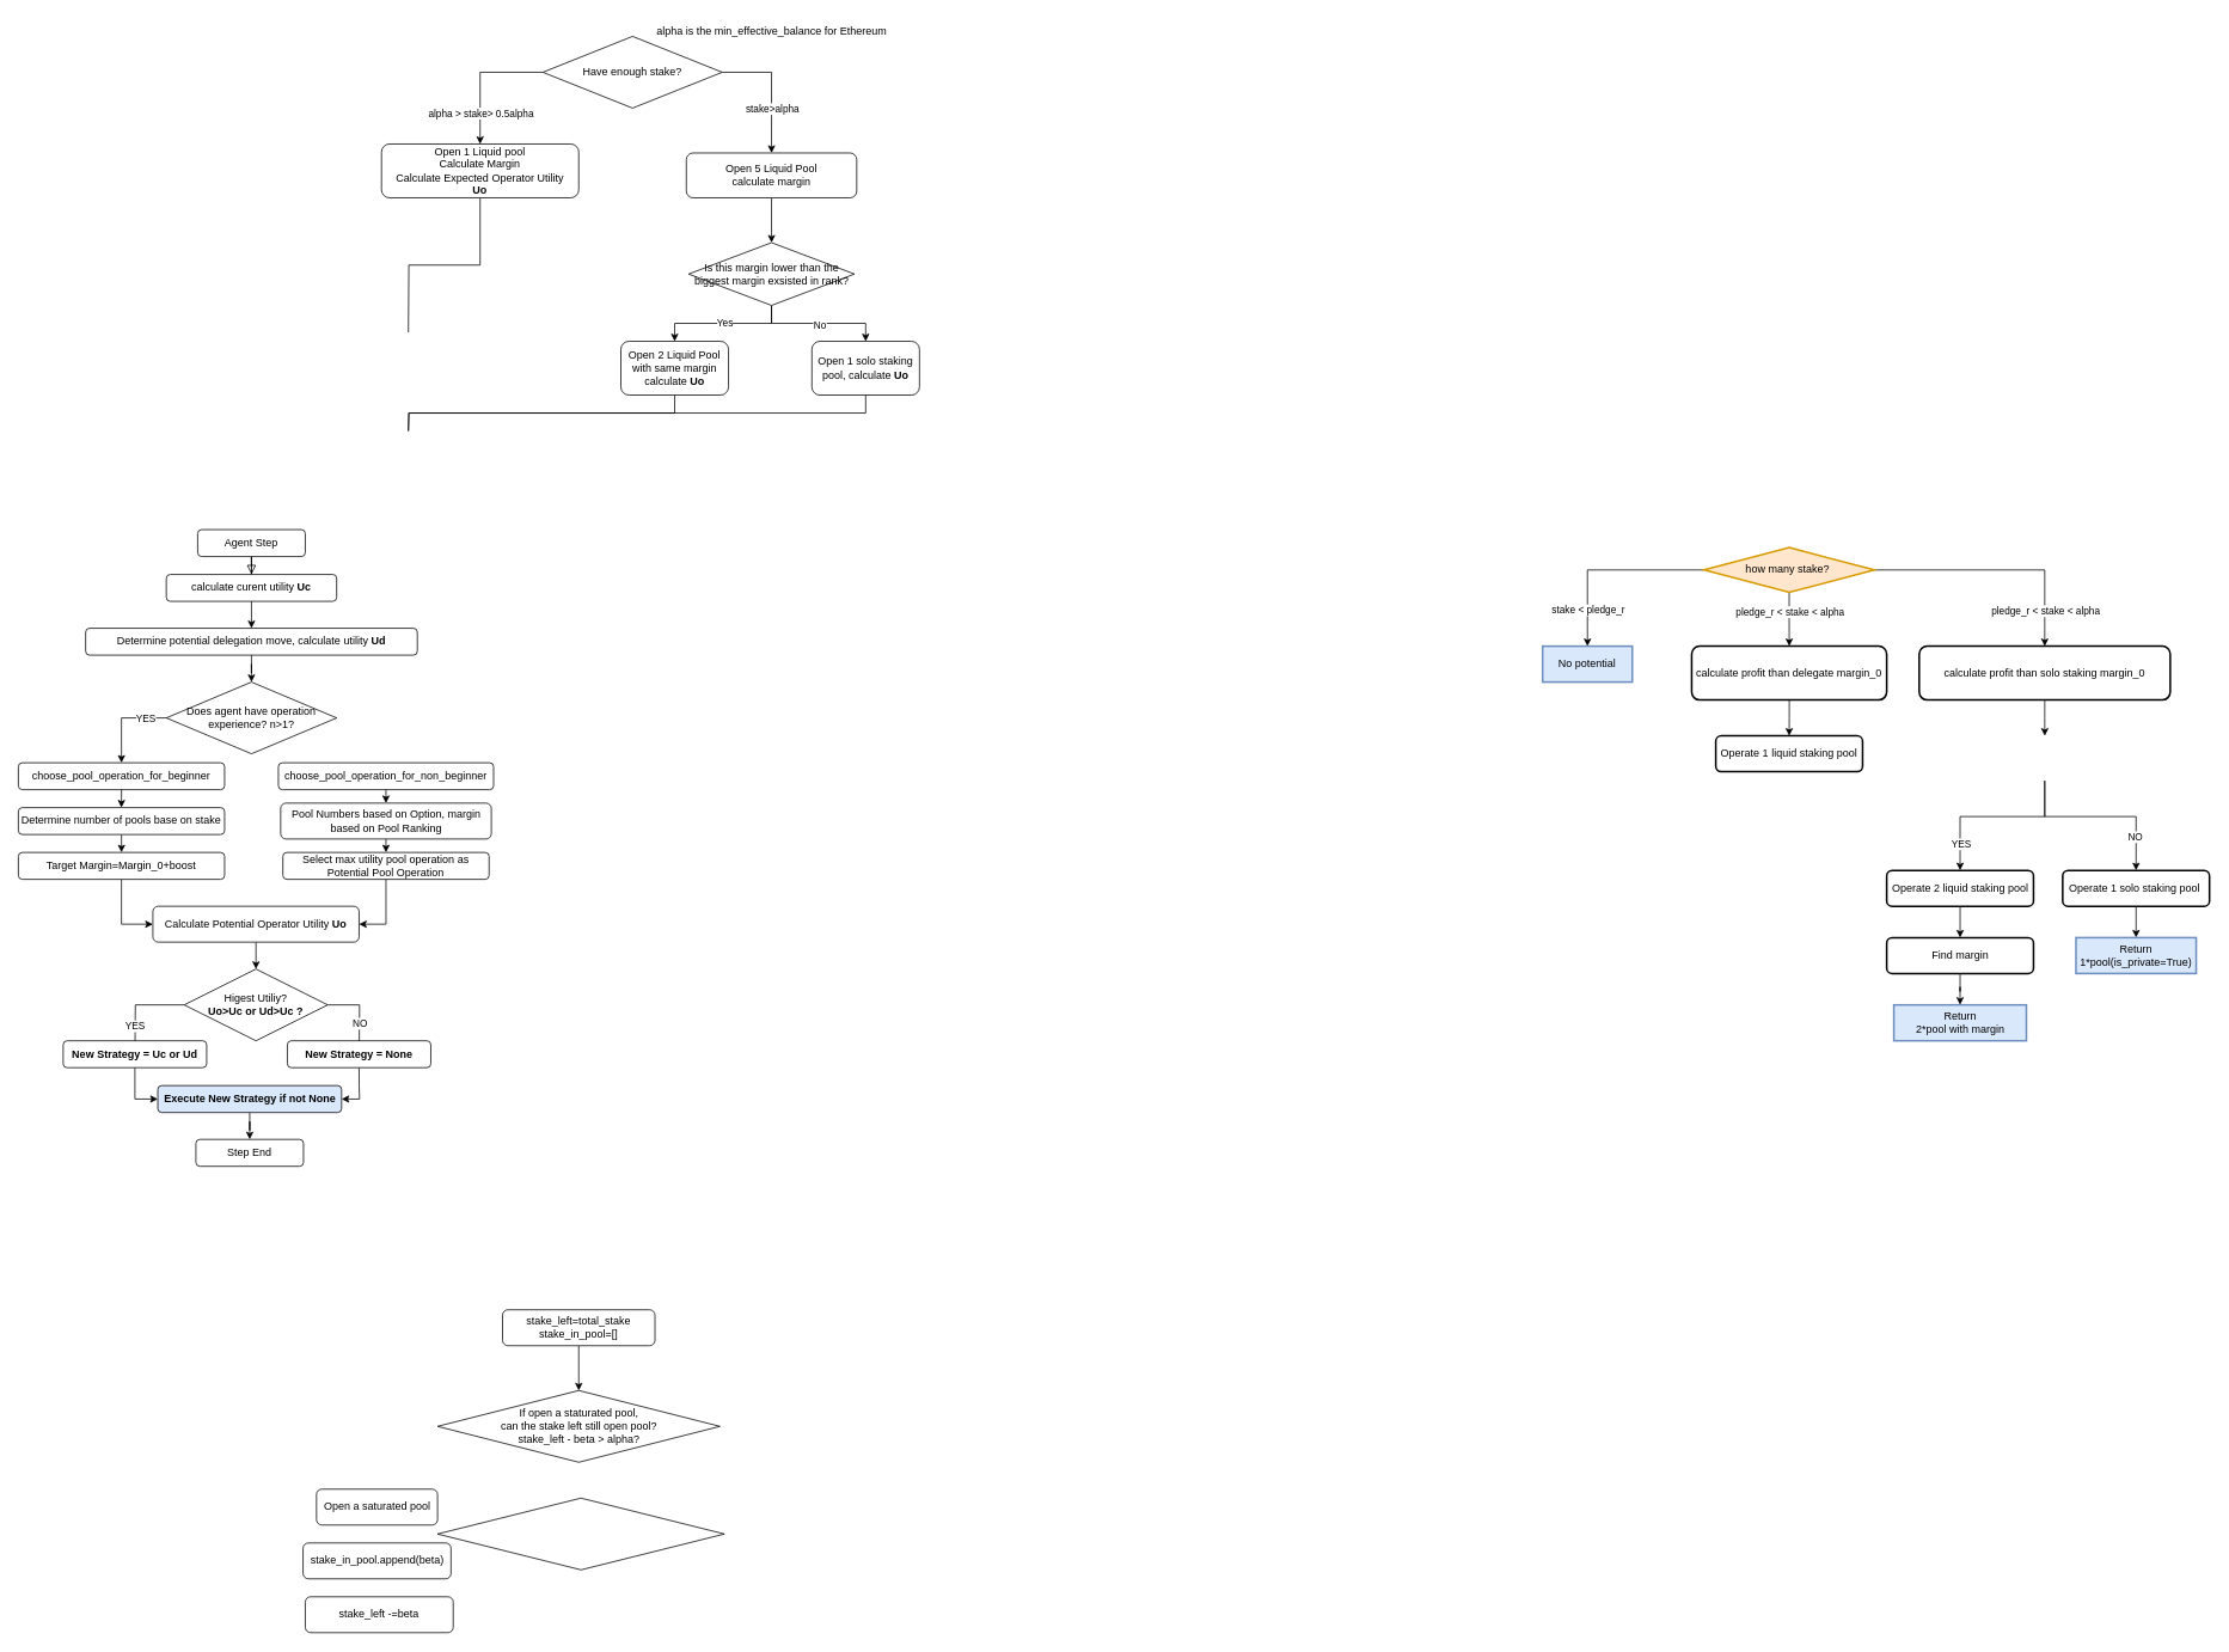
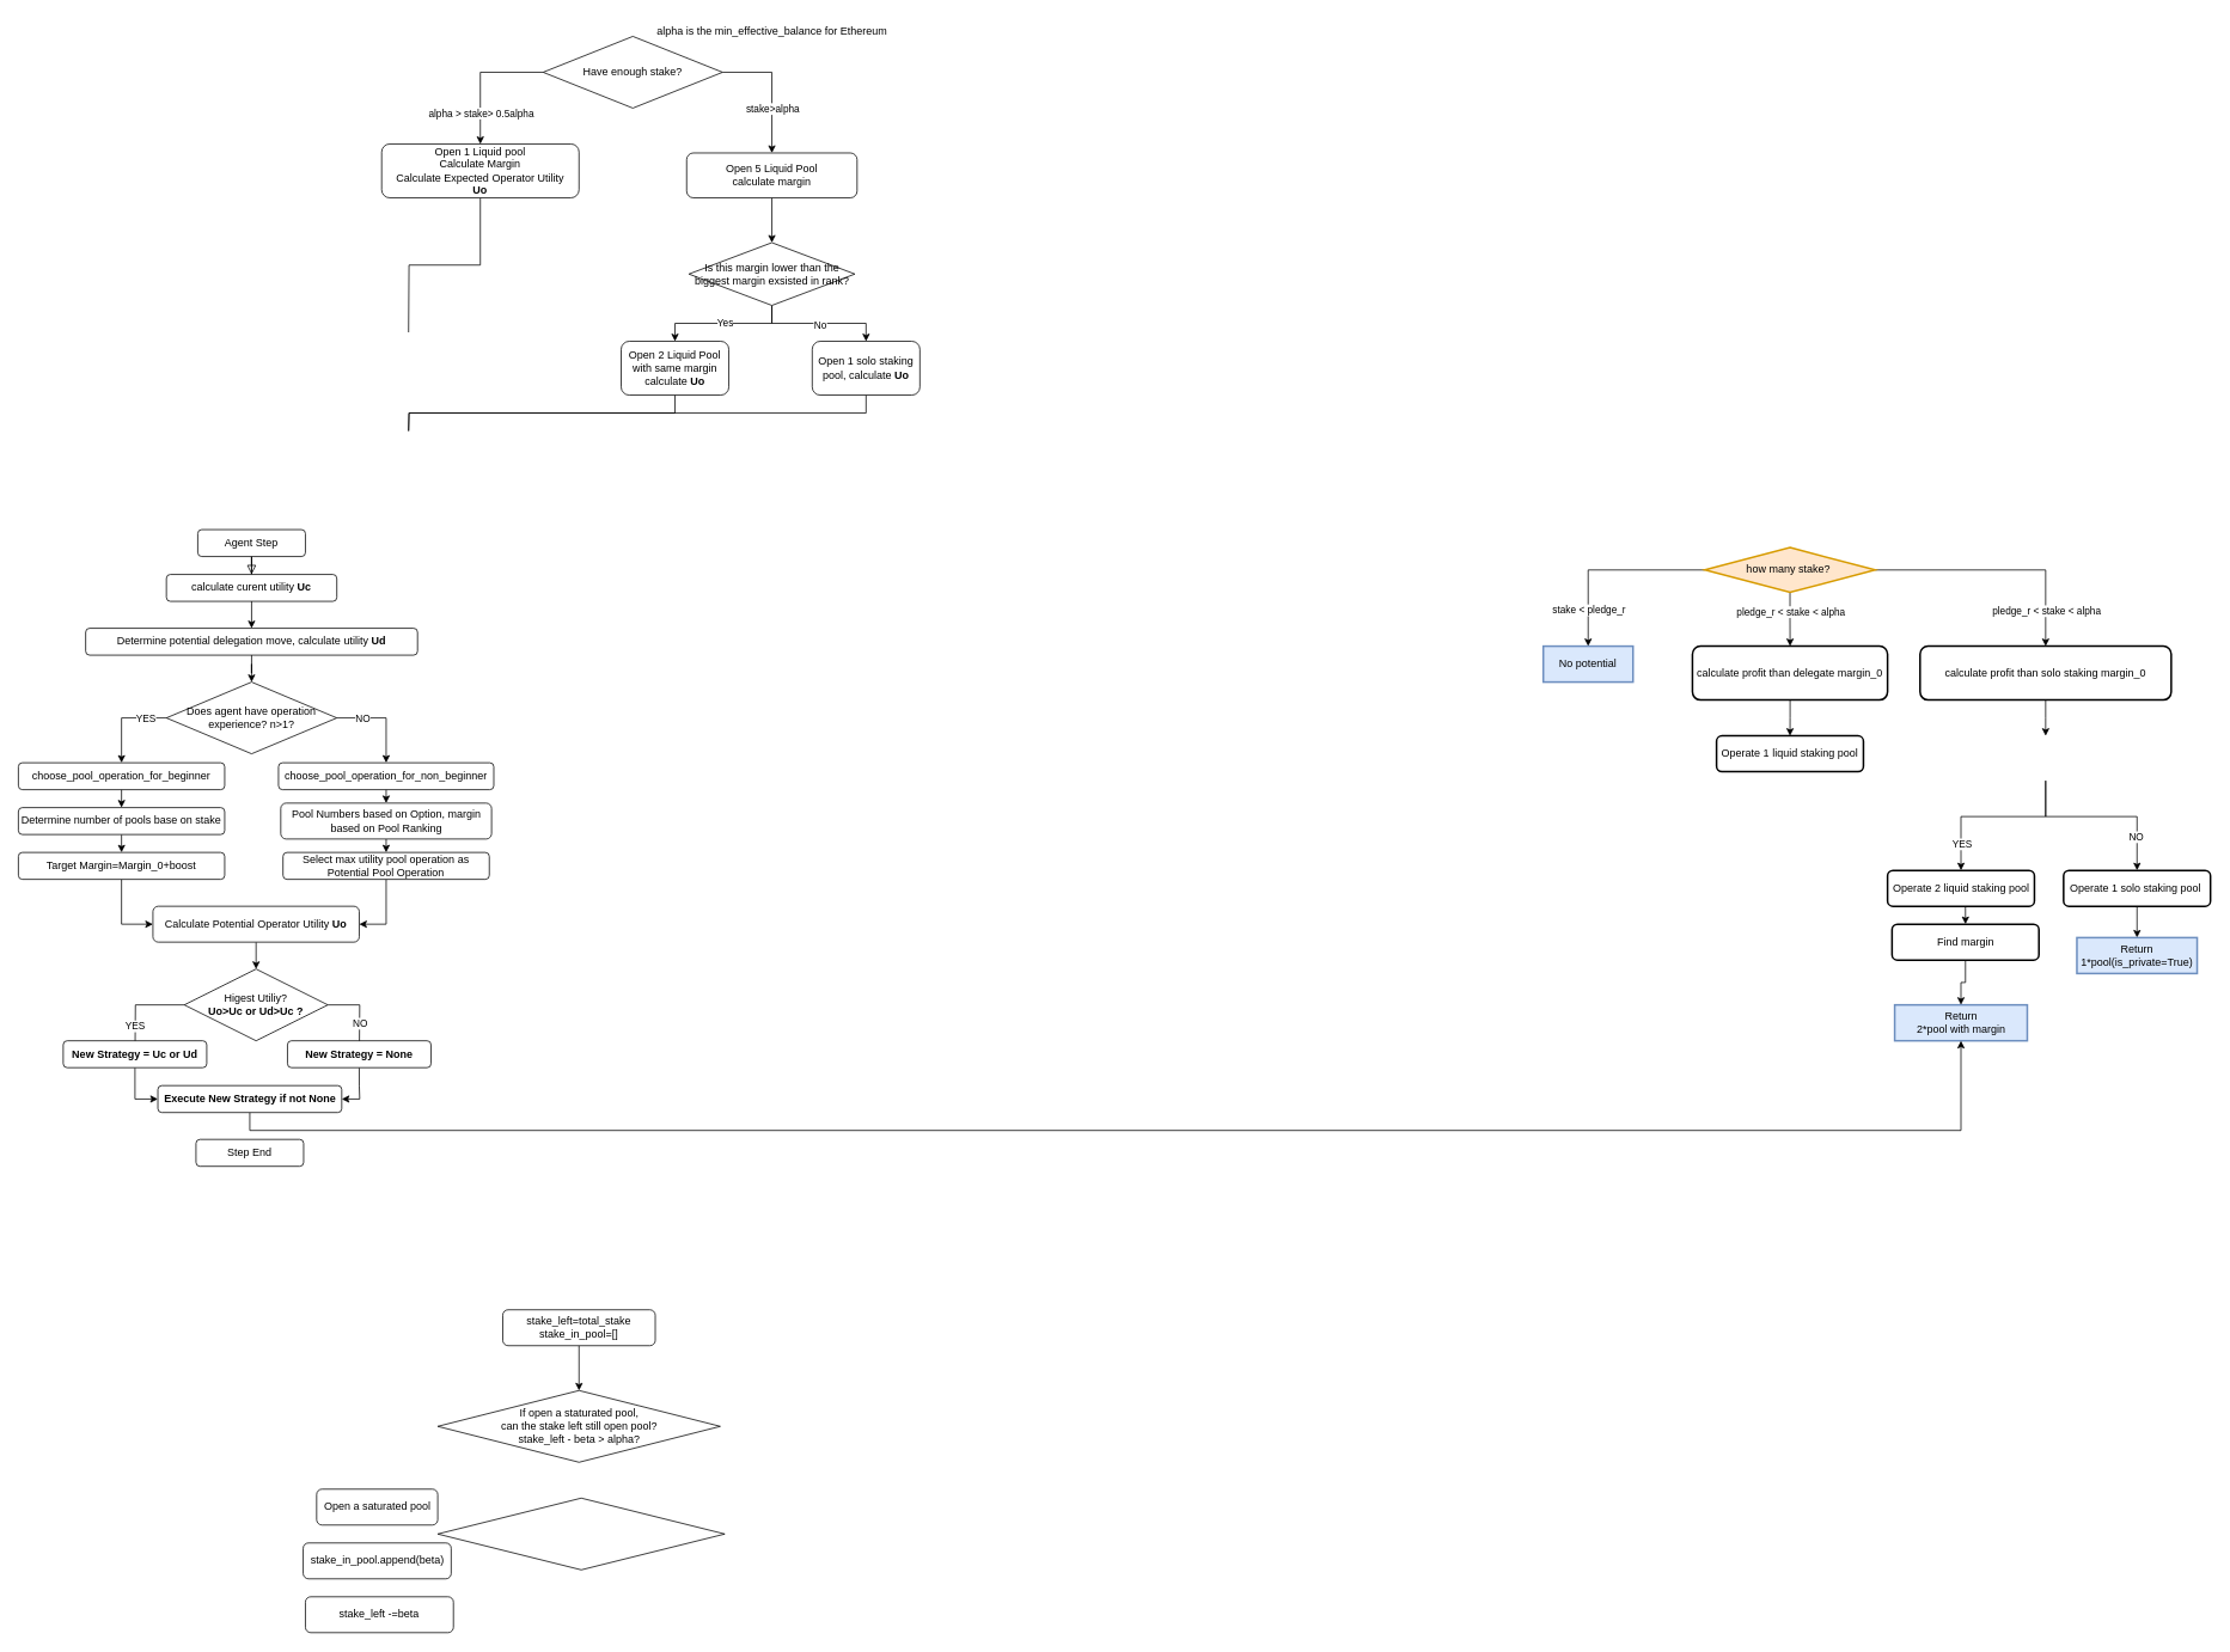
+ <mxCell id="10" style="edgeStyle=orthogonalEdgeStyle;rounded=0;orthogonalLoop=1;jettySize=auto;html=1;exitX=1;exitY=0.5;exitDx=0;exitDy=0;entryX=0.5;entryY=0;entryDx=0;entryDy=0;" edge="1" parent="1" source="12" target="70"><mxGeometry relative="1" as="geometry" /></mxCell>
+ <mxCell id="11" value="NO" style="edgeLabel;html=1;align=center;verticalAlign=middle;resizable=0;points=[];" vertex="1" connectable="0" parent="10"><mxGeometry x="-0.611" y="3" relative="1" as="geometry"><mxPoint x="8" y="3" as="offset" /></mxGeometry></mxCell>
- <mxCell id="64" value="Find margin" style="whiteSpace=wrap;html=1;strokeWidth=2;rounded=1;" vertex="1" parent="1"><mxGeometry x="2103.75" y="1045" width="163.75" height="40" as="geometry" /></mxCell>
+ <mxCell id="64" value="Find margin" style="whiteSpace=wrap;html=1;strokeWidth=2;rounded=1;" vertex="1" parent="1"><mxGeometry x="2108.75" y="1030" width="163.75" height="40" as="geometry" /></mxCell>
- <mxCell id="72" value="&lt;b&gt;Execute New Strategy if not None&lt;/b&gt;" style="rounded=1;whiteSpace=wrap;html=1;fillColor=#dae8fc;" vertex="1" parent="1"><mxGeometry x="175.5" y="1210" width="205" height="30" as="geometry" /></mxCell>
+ <mxCell id="72" value="&lt;b&gt;Execute New Strategy if not None&lt;/b&gt;" style="rounded=1;whiteSpace=wrap;html=1;" vertex="1" parent="1"><mxGeometry x="175.5" y="1210" width="205" height="30" as="geometry" /></mxCell>
- <mxCell id="71" style="edgeStyle=orthogonalEdgeStyle;rounded=0;orthogonalLoop=1;jettySize=auto;html=1;exitX=0.5;exitY=1;exitDx=0;exitDy=0;" edge="1" parent="1" source="72" target="82"><mxGeometry relative="1" as="geometry" /></mxCell>
+ <mxCell id="71" style="edgeStyle=orthogonalEdgeStyle;rounded=0;orthogonalLoop=1;jettySize=auto;html=1;exitX=0.5;exitY=1;exitDx=0;exitDy=0;" edge="1" parent="1" source="72" target="65"><mxGeometry relative="1" as="geometry" /></mxCell>
